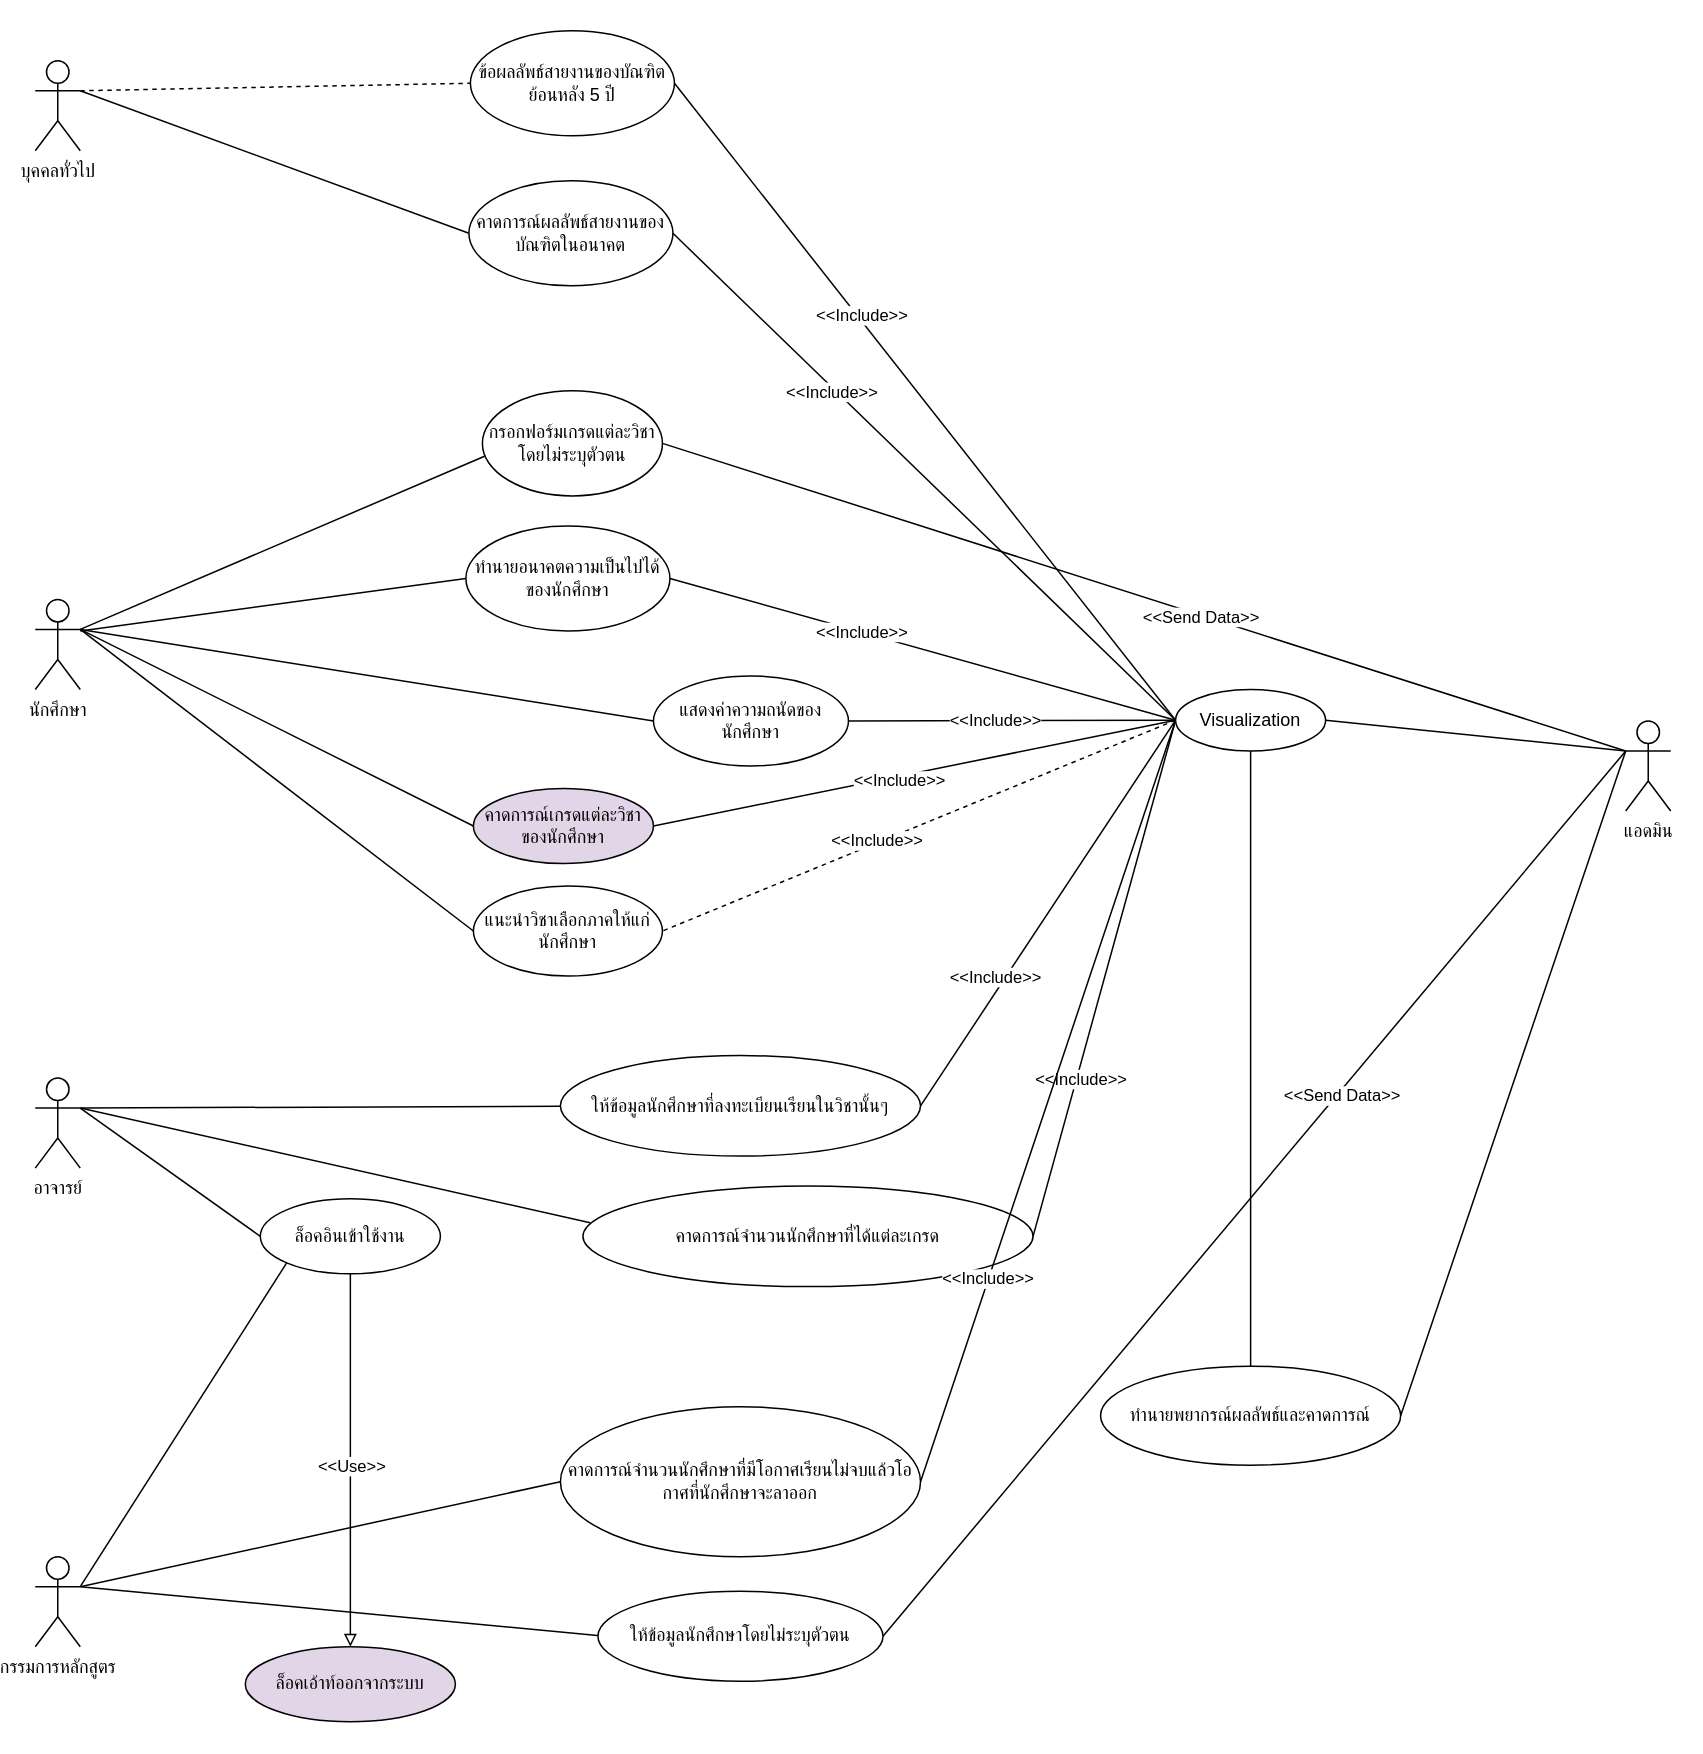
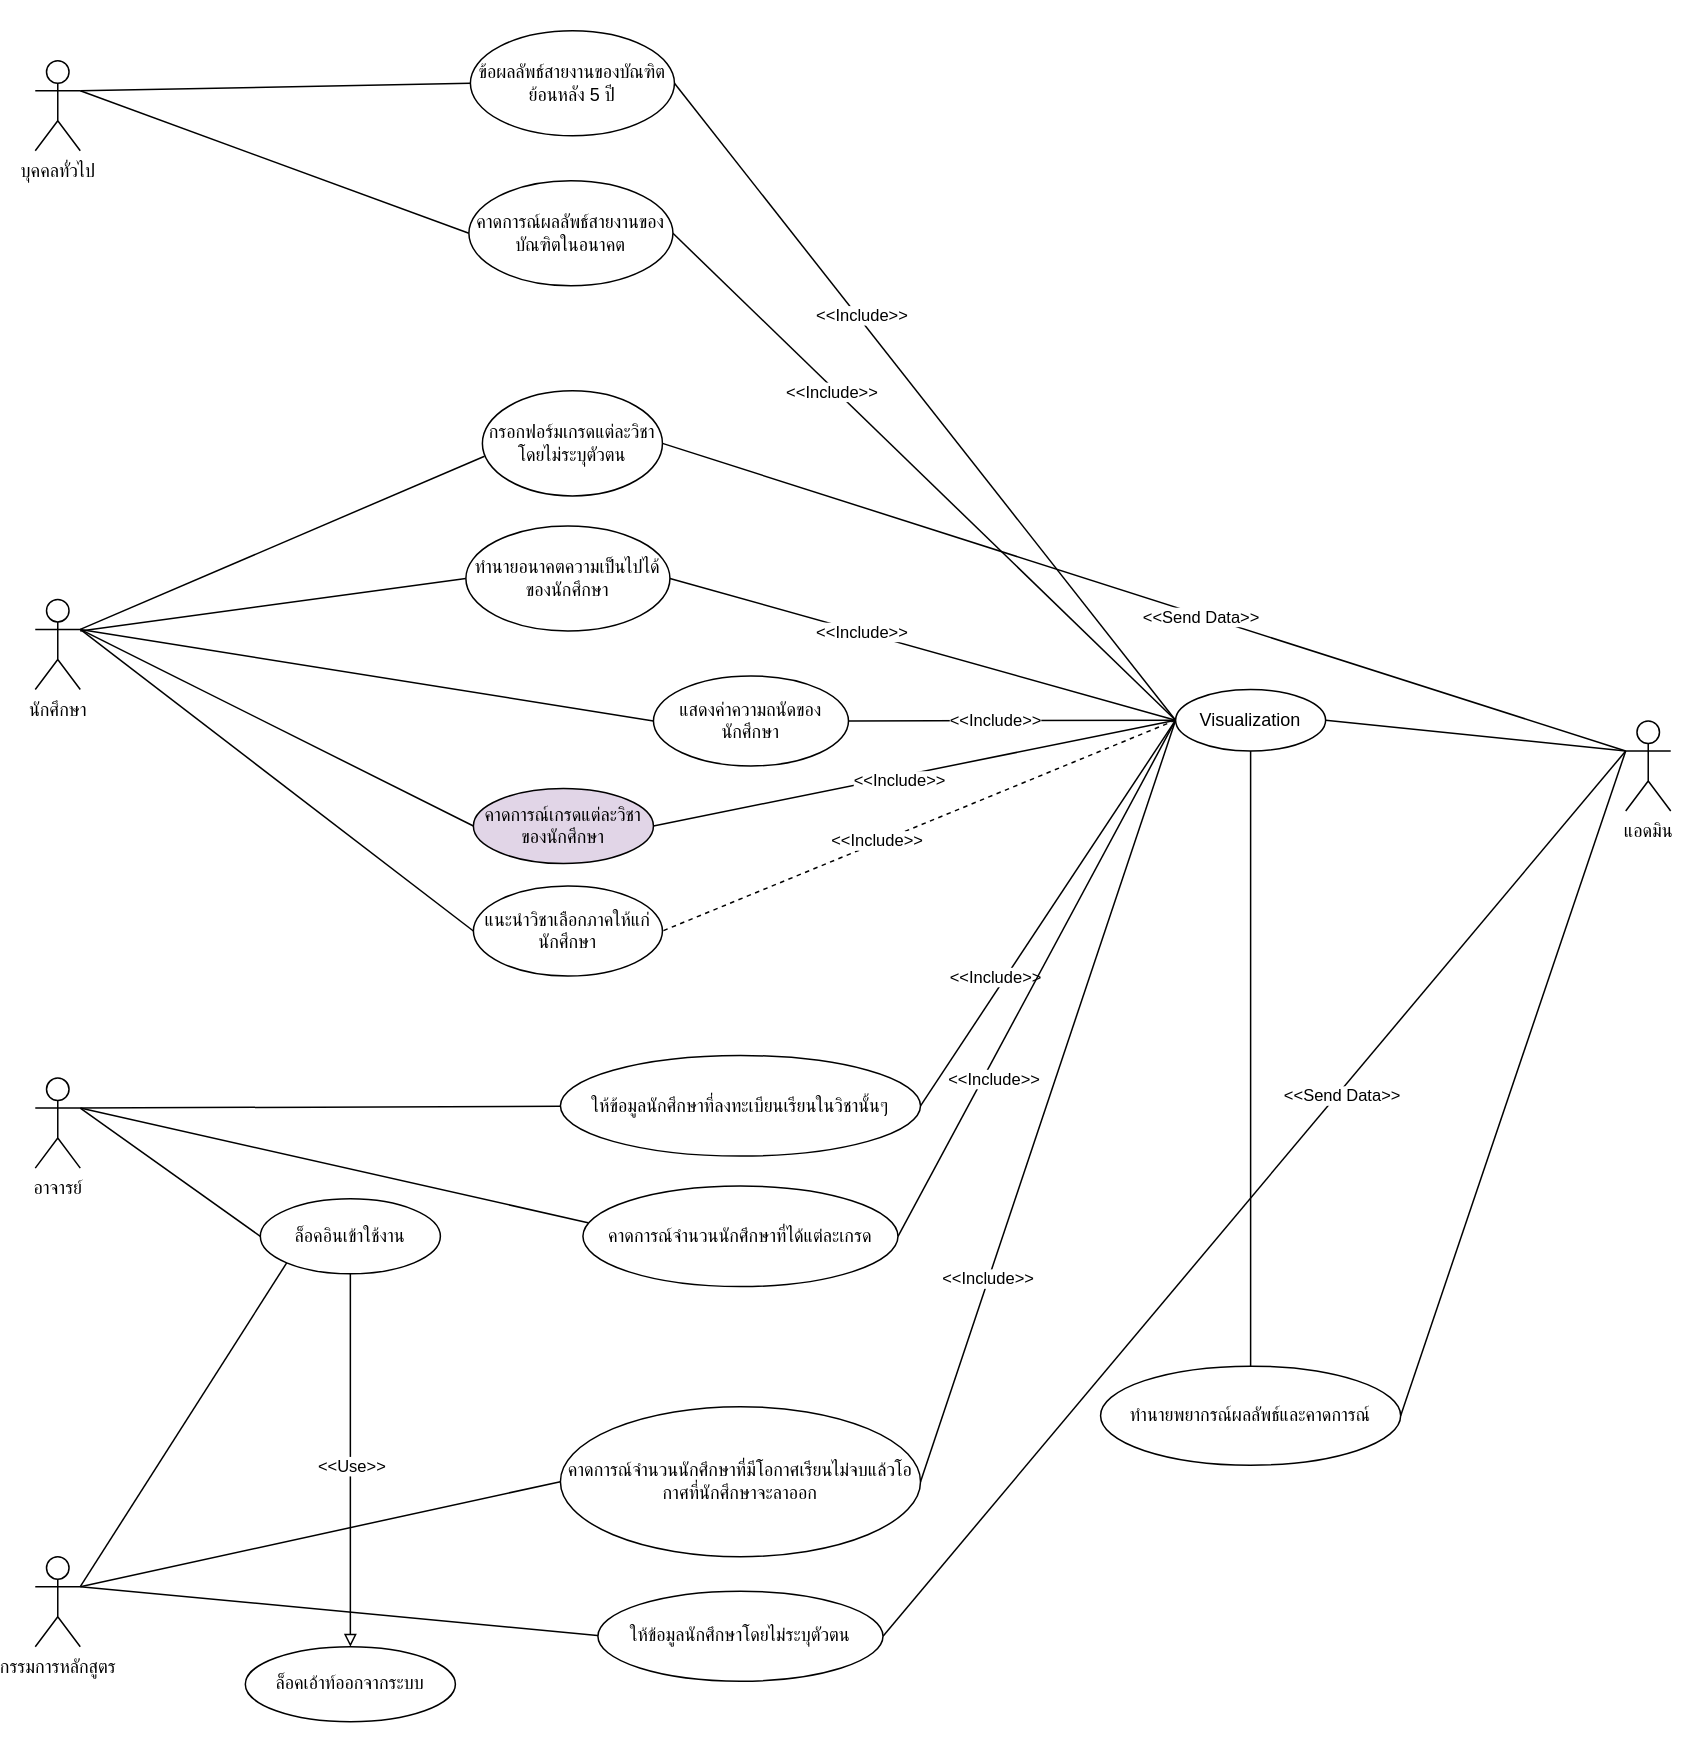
- <mxCell id="19" style="edgeStyle=none;rounded=0;orthogonalLoop=1;jettySize=auto;html=1;exitX=1;exitY=0.333;exitDx=0;exitDy=0;exitPerimeter=0;entryX=0;entryY=0.5;entryDx=0;entryDy=0;startArrow=none;startFill=0;endArrow=none;endFill=0;strokeColor=default;dashed=1;" edge="1" parent="1" source="21" target="60"><mxGeometry relative="1" as="geometry" /></mxCell>
+ <mxCell id="19" style="edgeStyle=none;rounded=0;orthogonalLoop=1;jettySize=auto;html=1;exitX=1;exitY=0.333;exitDx=0;exitDy=0;exitPerimeter=0;entryX=0;entryY=0.5;entryDx=0;entryDy=0;startArrow=none;startFill=0;endArrow=none;endFill=0;strokeColor=default;" edge="1" parent="1" source="21" target="60"><mxGeometry relative="1" as="geometry" /></mxCell>
- <mxCell id="32" value="คาดการณ์จำนวนนักศึกษาที่ได้แต่ละเกรด" style="ellipse;whiteSpace=wrap;html=1;" vertex="1" parent="1"><mxGeometry x="385" y="790" width="300" height="67" as="geometry" /></mxCell>
+ <mxCell id="32" value="คาดการณ์จำนวนนักศึกษาที่ได้แต่ละเกรด" style="ellipse;whiteSpace=wrap;html=1;" vertex="1" parent="1"><mxGeometry x="385" y="790" width="210" height="67" as="geometry" /></mxCell>
- <mxCell id="22" value="ล็อคเอ้าท์ออกจากระบบ" style="ellipse;whiteSpace=wrap;html=1;fillColor=#e1d5e7;" vertex="1" parent="1"><mxGeometry x="160" y="1097" width="140" height="50" as="geometry" /></mxCell>
+ <mxCell id="22" value="ล็อคเอ้าท์ออกจากระบบ" style="ellipse;whiteSpace=wrap;html=1;" vertex="1" parent="1"><mxGeometry x="160" y="1097" width="140" height="50" as="geometry" /></mxCell>
